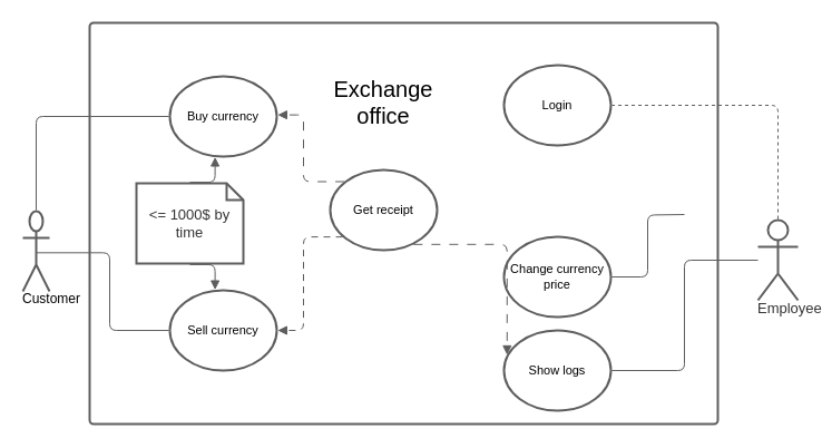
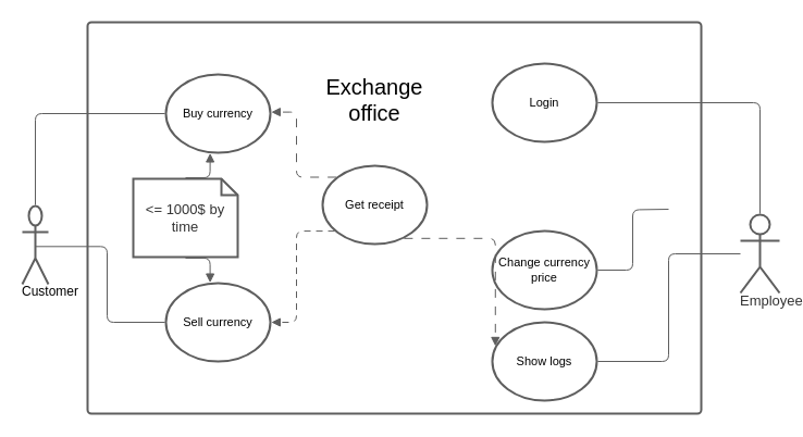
- <mxCell id="21" value="" style="html=1;jettySize=18;whiteSpace=wrap;fontSize=11;strokeColor=#5E5E5E;rounded=1;arcSize=12;edgeStyle=orthogonalEdgeStyle;startArrow=none;endArrow=none;exitX=0.5;exitY=-0.013;exitPerimeter=0;entryX=1.009;entryY=0.5;entryPerimeter=0;dashed=1;" edge="1" parent="1" source="7" target="20"><mxGeometry width="100" height="100" relative="1" as="geometry"><Array as="points" /></mxGeometry></mxCell>
+ <mxCell id="21" value="" style="html=1;jettySize=18;whiteSpace=wrap;fontSize=11;strokeColor=#5E5E5E;rounded=1;arcSize=12;edgeStyle=orthogonalEdgeStyle;startArrow=none;;endArrow=none;;exitX=0.5;exitY=-0.013;exitPerimeter=0;entryX=1.009;entryY=0.5;entryPerimeter=0;" edge="1" parent="1" source="7" target="20"><mxGeometry width="100" height="100" relative="1" as="geometry"><Array as="points" /></mxGeometry></mxCell>
